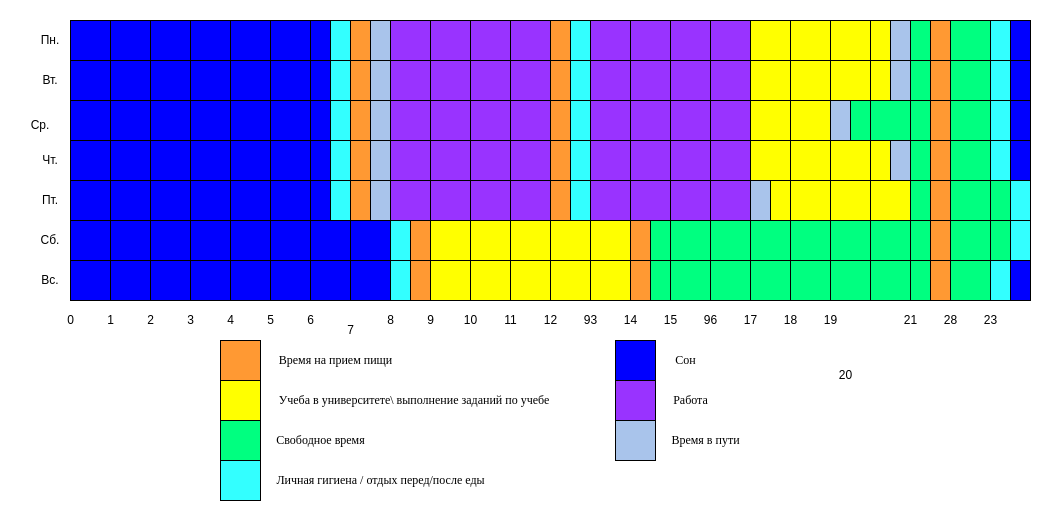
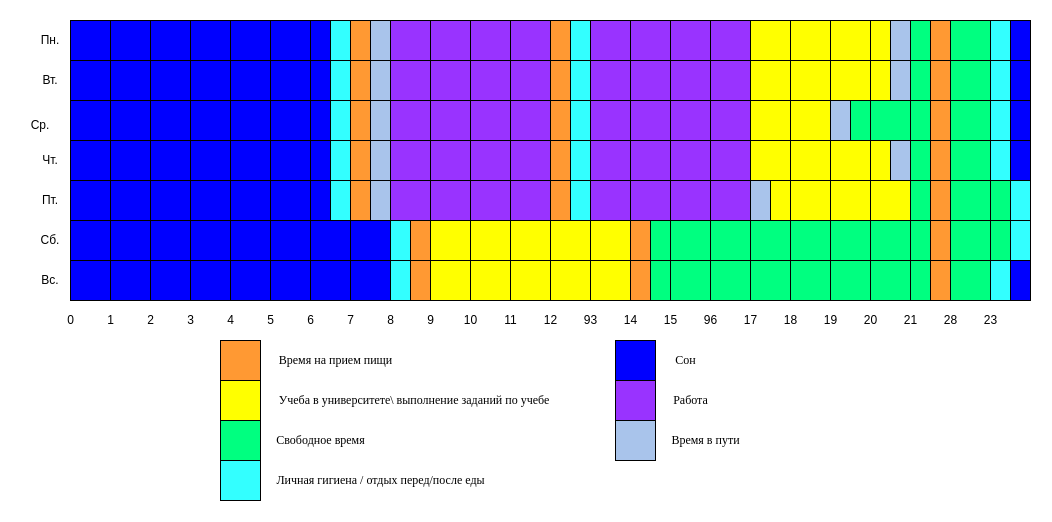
- <mxCell id="184" value="7" style="text;html=1;align=center;verticalAlign=middle;resizable=0;points=[];autosize=1;strokeColor=none;" parent="1" vertex="1"><mxGeometry x="340" y="320" width="20" height="20" as="geometry" /></mxCell>
+ <mxCell id="184" value="7" style="text;html=1;align=center;verticalAlign=middle;resizable=0;points=[];autosize=1;strokeColor=none;" parent="1" vertex="1"><mxGeometry x="340" y="310" width="20" height="20" as="geometry" /></mxCell>
- <mxCell id="197" value="20" style="text;html=1;align=center;verticalAlign=middle;resizable=0;points=[];autosize=1;strokeColor=none;fillColor=#FFFFFF;" parent="1" vertex="1"><mxGeometry x="830" y="365" width="30" height="20" as="geometry" /></mxCell>
+ <mxCell id="197" value="20" style="text;html=1;align=center;verticalAlign=middle;resizable=0;points=[];autosize=1;strokeColor=none;fillColor=#FFFFFF;" parent="1" vertex="1"><mxGeometry x="855" y="310" width="30" height="20" as="geometry" /></mxCell>
